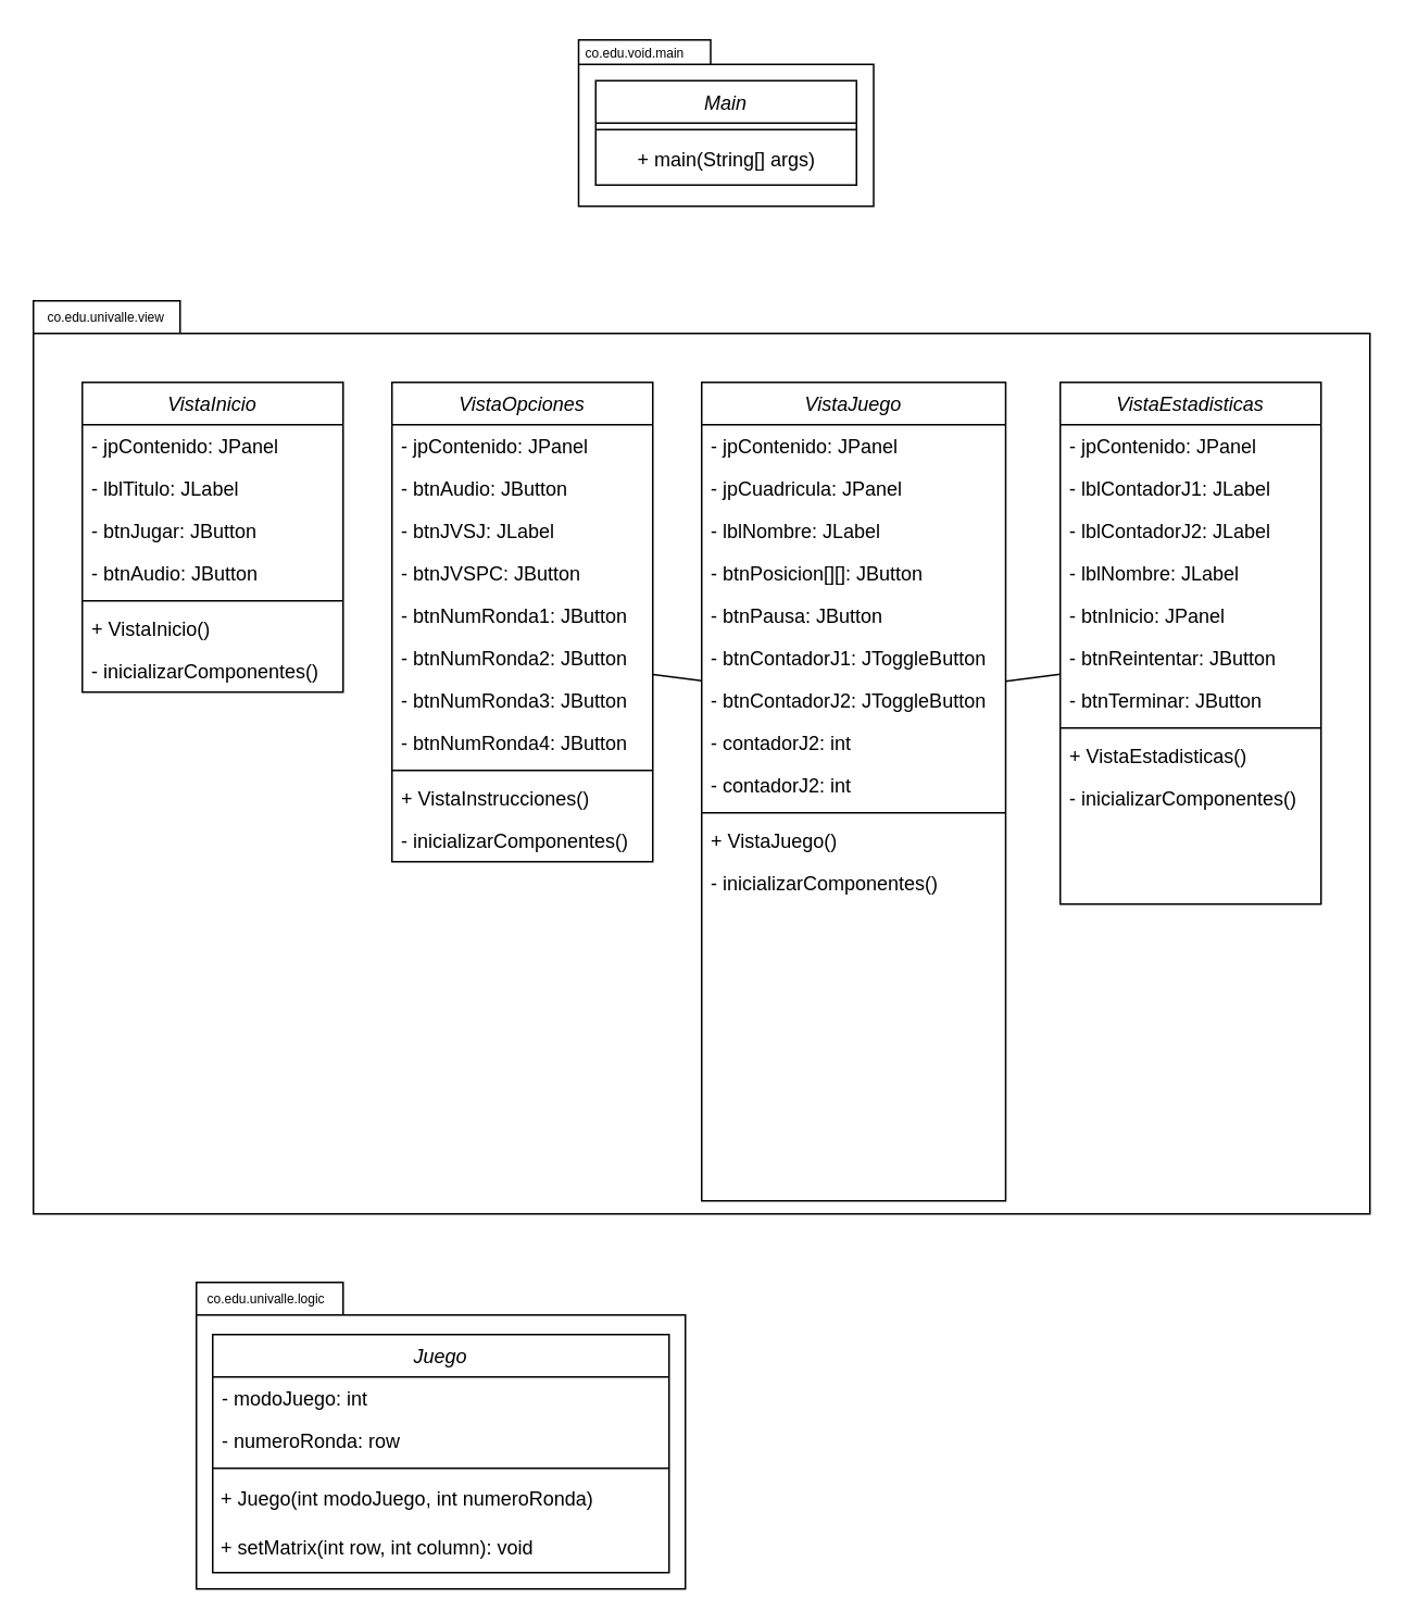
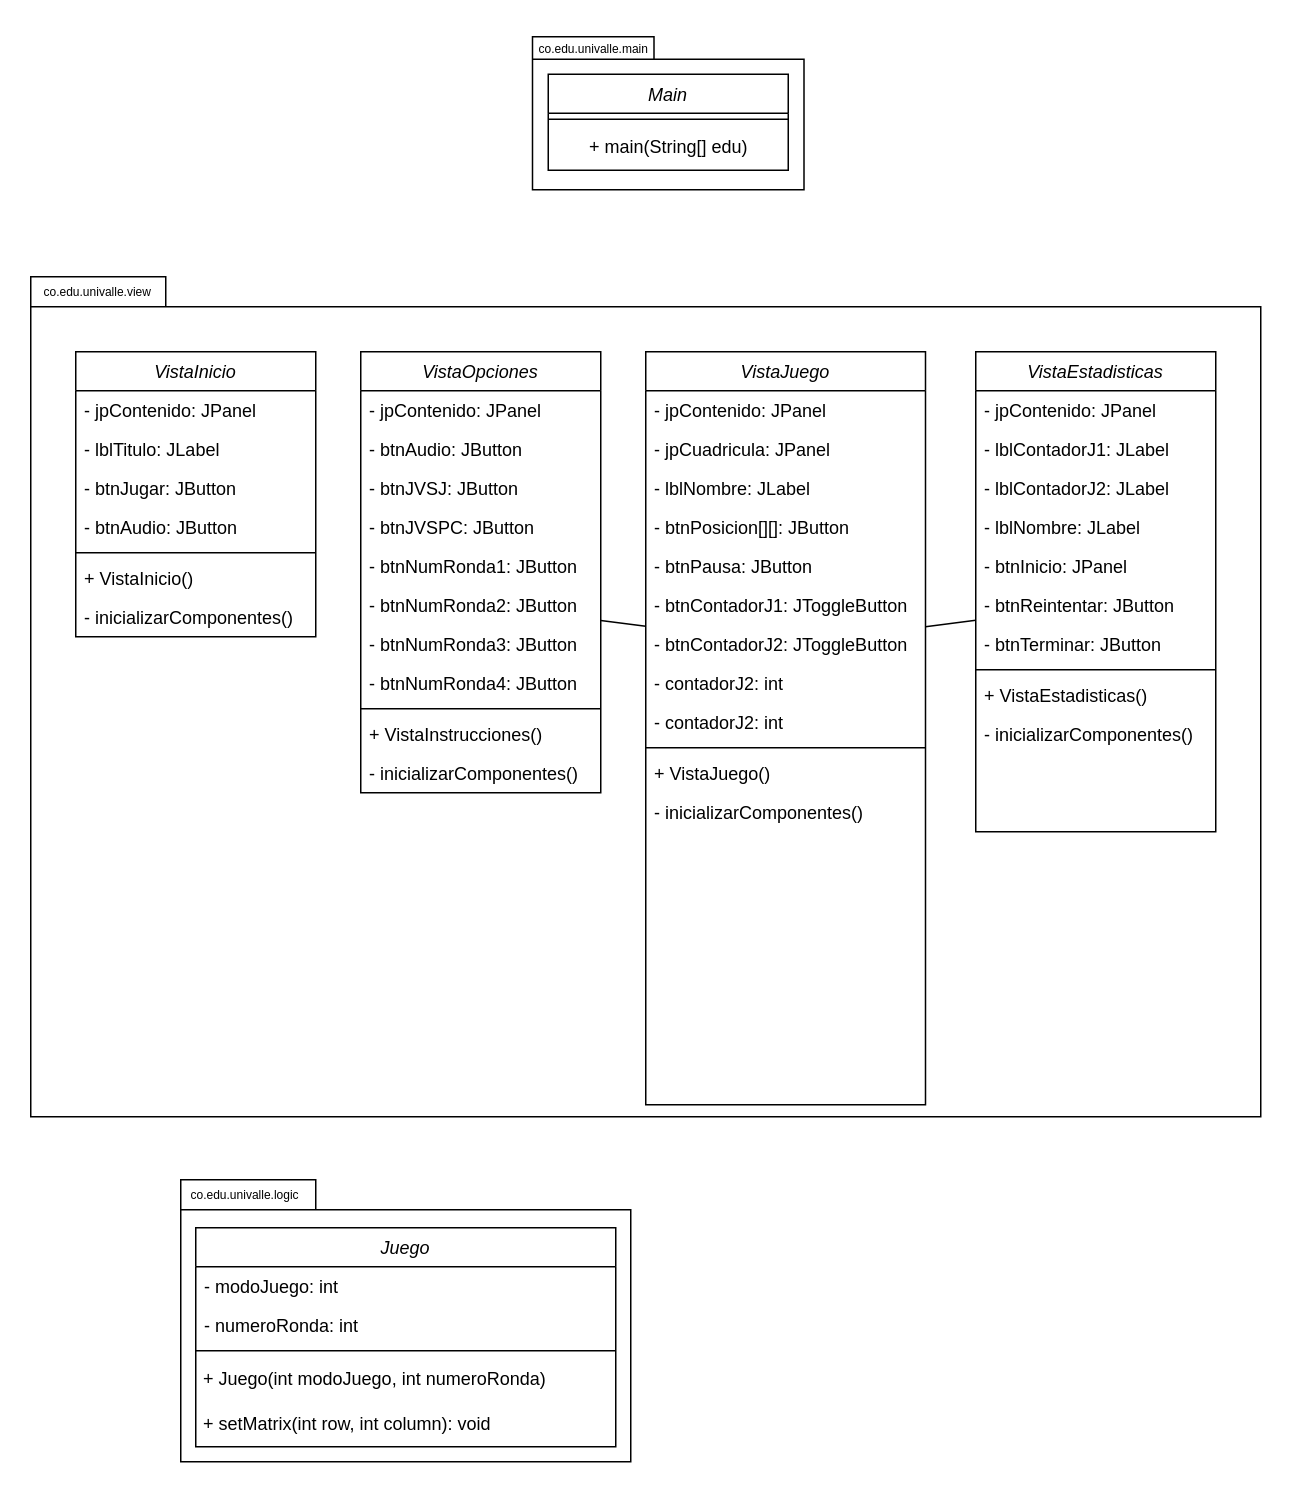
- <mxCell id="49" value="&lt;font style=&quot;font-size: 8px;&quot;&gt;co.edu.void.main&lt;/font&gt;" style="text;html=1;align=left;verticalAlign=bottom;resizable=0;points=[];autosize=1;strokeColor=none;fillColor=none;fontSize=8;" parent="1" vertex="1"><mxGeometry x="357" y="20" width="100" height="20" as="geometry" /></mxCell>
+ <mxCell id="49" value="&lt;font style=&quot;font-size: 8px;&quot;&gt;co.edu.univalle.main&lt;/font&gt;" style="text;html=1;align=left;verticalAlign=bottom;resizable=0;points=[];autosize=1;strokeColor=none;fillColor=none;fontSize=8;" parent="1" vertex="1"><mxGeometry x="357" y="20" width="100" height="20" as="geometry" /></mxCell>
- <mxCell id="7" value="+ main(String[] args)" style="text;html=1;align=center;verticalAlign=middle;resizable=0;points=[];autosize=1;strokeColor=none;fillColor=none;" parent="5" vertex="1"><mxGeometry y="34" width="160" height="30" as="geometry" /></mxCell>
+ <mxCell id="7" value="+ main(String[] edu)" style="text;html=1;align=center;verticalAlign=middle;resizable=0;points=[];autosize=1;strokeColor=none;fillColor=none;" parent="5" vertex="1"><mxGeometry y="34" width="160" height="30" as="geometry" /></mxCell>
- <mxCell id="11" value="- btnJVSJ: JLabel" style="text;align=left;verticalAlign=top;spacingLeft=4;spacingRight=4;overflow=hidden;rotatable=0;points=[[0,0.5],[1,0.5]];portConstraint=eastwest;rounded=0;shadow=0;html=0;" parent="8" vertex="1"><mxGeometry y="78" width="160" height="26" as="geometry" /></mxCell>
+ <mxCell id="11" value="- btnJVSJ: JButton" style="text;align=left;verticalAlign=top;spacingLeft=4;spacingRight=4;overflow=hidden;rotatable=0;points=[[0,0.5],[1,0.5]];portConstraint=eastwest;rounded=0;shadow=0;html=0;" parent="8" vertex="1"><mxGeometry y="78" width="160" height="26" as="geometry" /></mxCell>
- <mxCell id="22" value="- numeroRonda: row" style="text;align=left;verticalAlign=top;spacingLeft=4;spacingRight=4;overflow=hidden;rotatable=0;points=[[0,0.5],[1,0.5]];portConstraint=eastwest;" parent="20" vertex="1"><mxGeometry y="52" width="280" height="26" as="geometry" /></mxCell>
+ <mxCell id="22" value="- numeroRonda: int" style="text;align=left;verticalAlign=top;spacingLeft=4;spacingRight=4;overflow=hidden;rotatable=0;points=[[0,0.5],[1,0.5]];portConstraint=eastwest;" parent="20" vertex="1"><mxGeometry y="52" width="280" height="26" as="geometry" /></mxCell>
